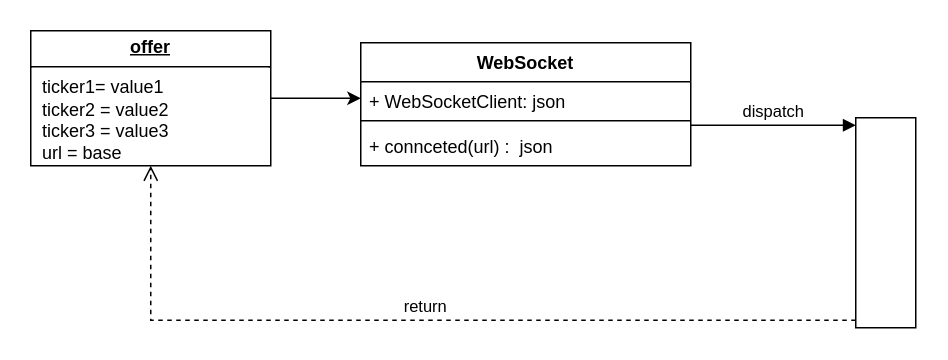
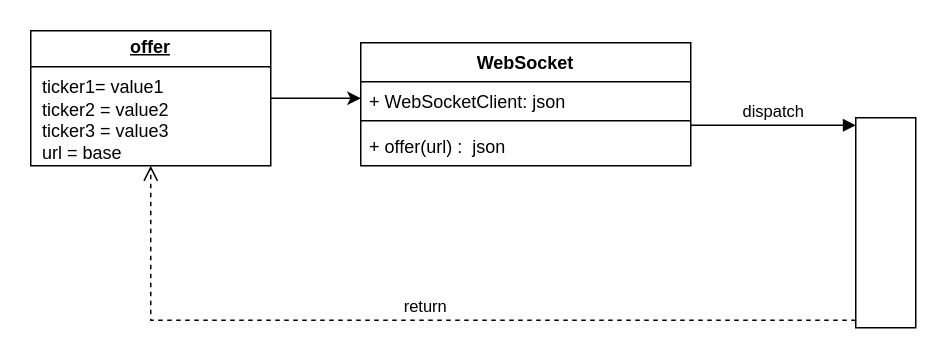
- <mxCell id="5" value="+ connceted(url) :&amp;nbsp; json" style="text;strokeColor=none;fillColor=none;align=left;verticalAlign=top;spacingLeft=4;spacingRight=4;overflow=hidden;rotatable=0;points=[[0,0.5],[1,0.5]];portConstraint=eastwest;whiteSpace=wrap;html=1;" vertex="1" parent="2"><mxGeometry y="56" width="220" height="26" as="geometry" /></mxCell>
+ <mxCell id="5" value="+ offer(url) :&amp;nbsp; json" style="text;strokeColor=none;fillColor=none;align=left;verticalAlign=top;spacingLeft=4;spacingRight=4;overflow=hidden;rotatable=0;points=[[0,0.5],[1,0.5]];portConstraint=eastwest;whiteSpace=wrap;html=1;" vertex="1" parent="2"><mxGeometry y="56" width="220" height="26" as="geometry" /></mxCell>
